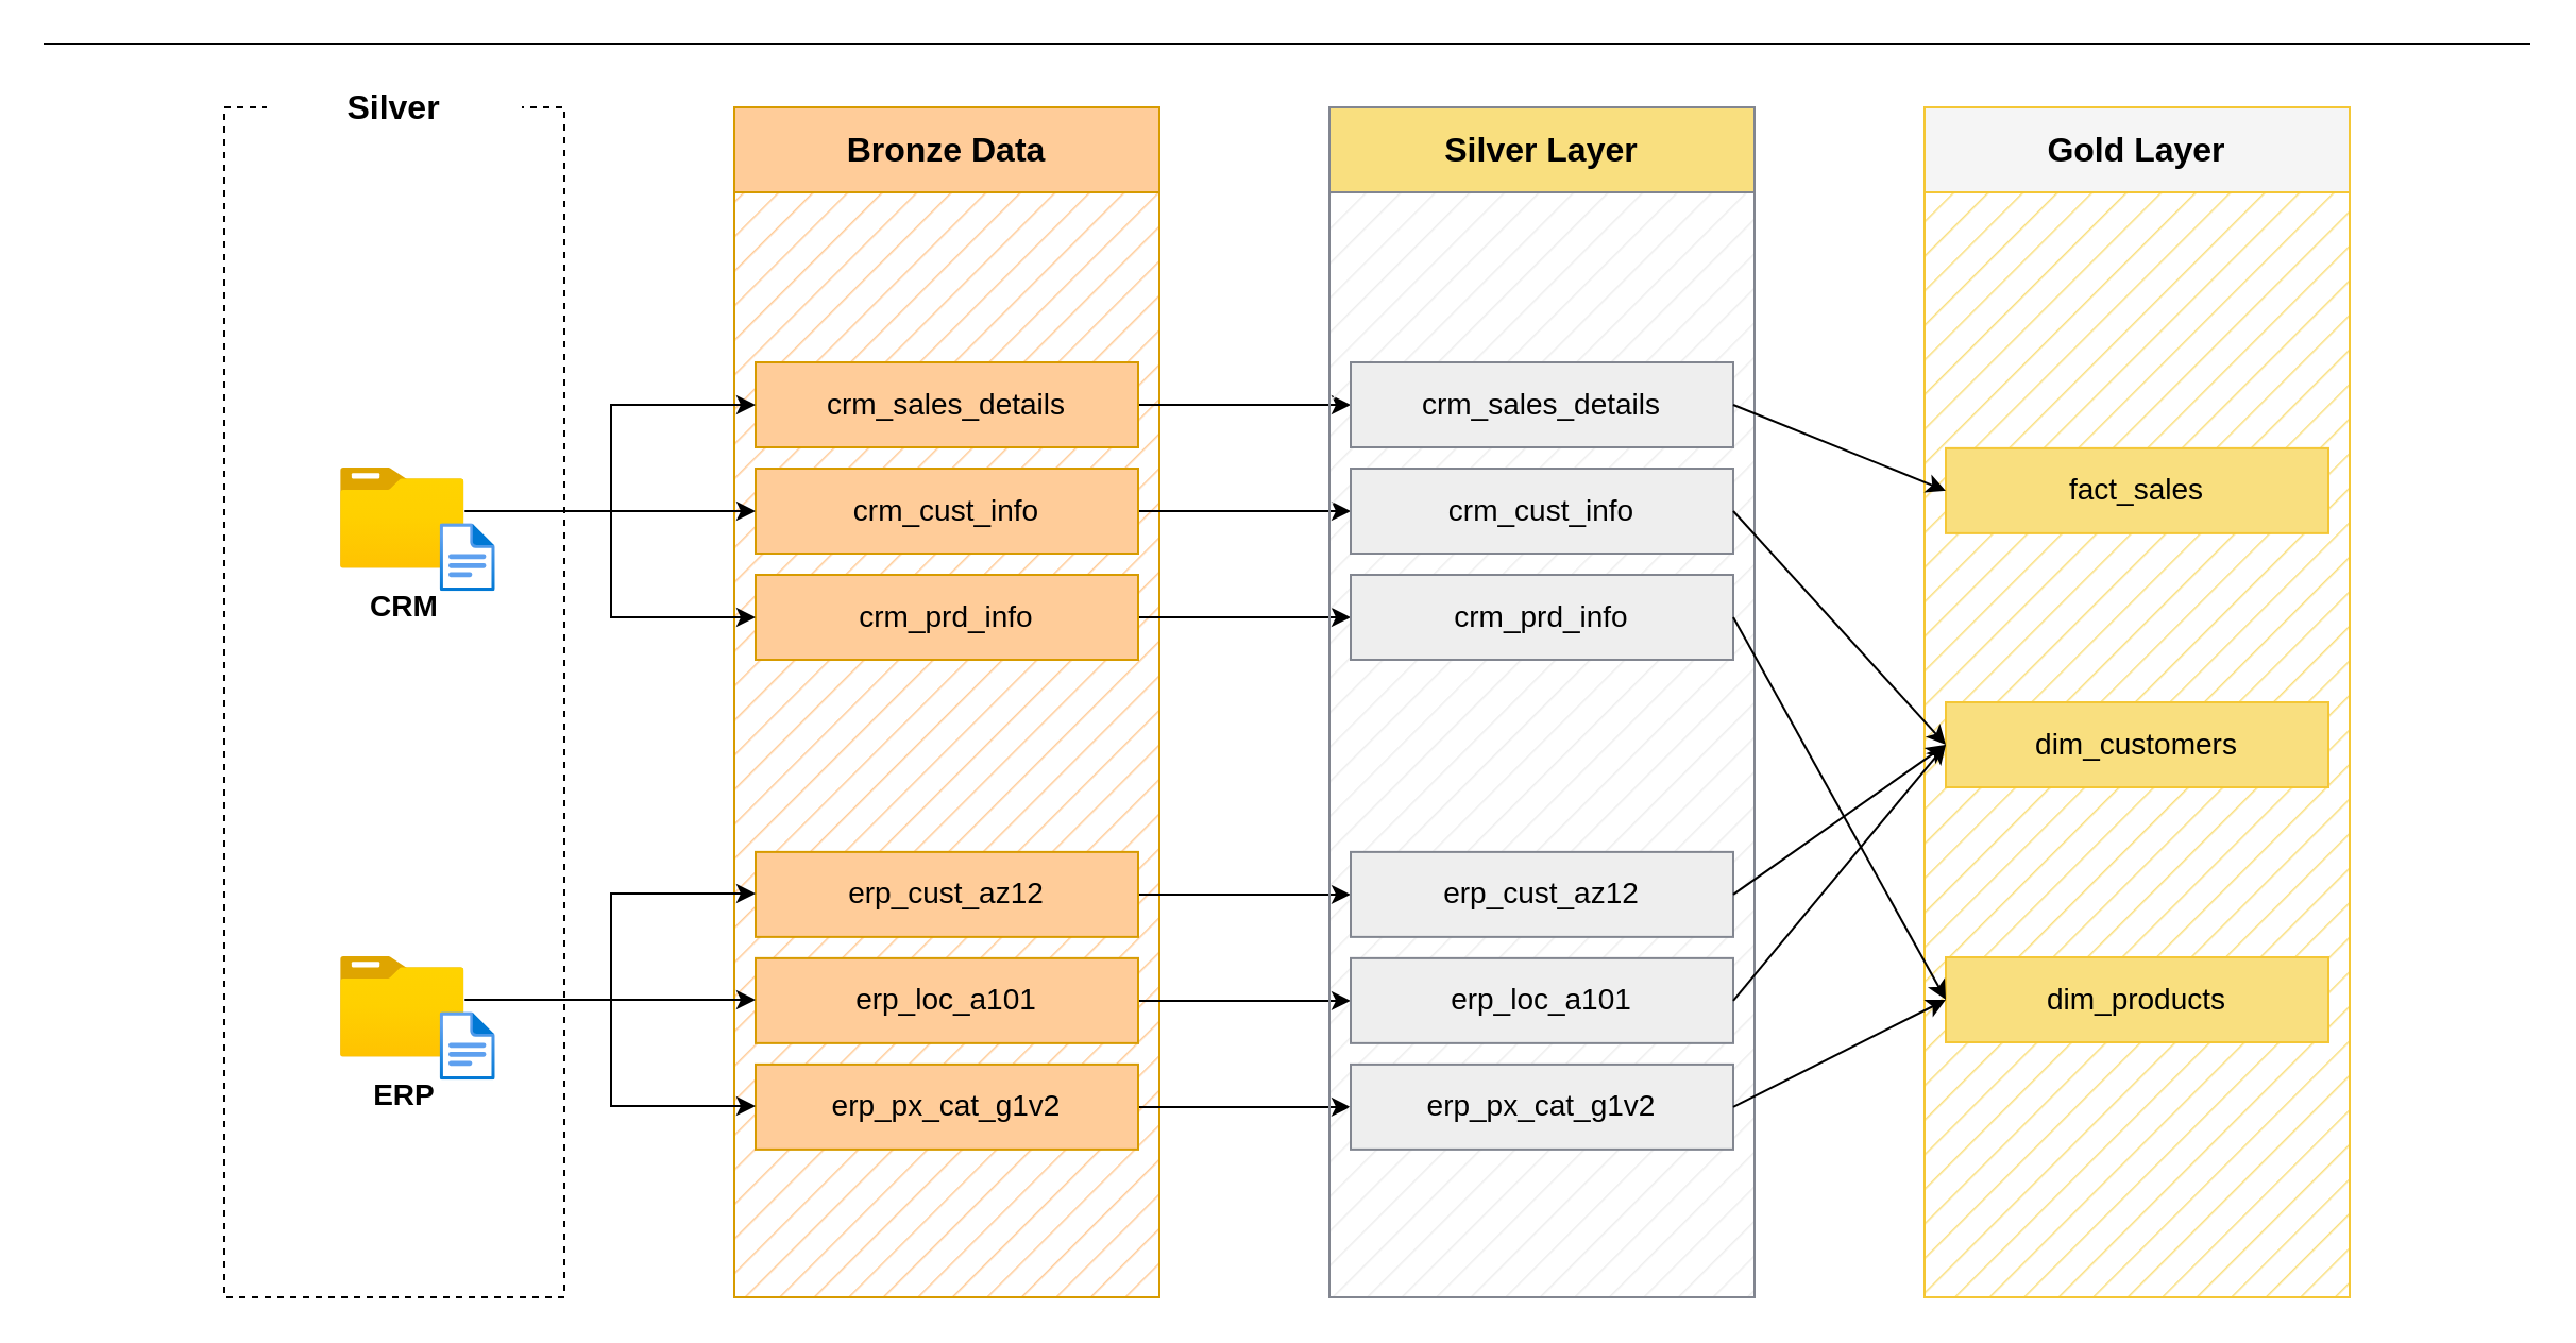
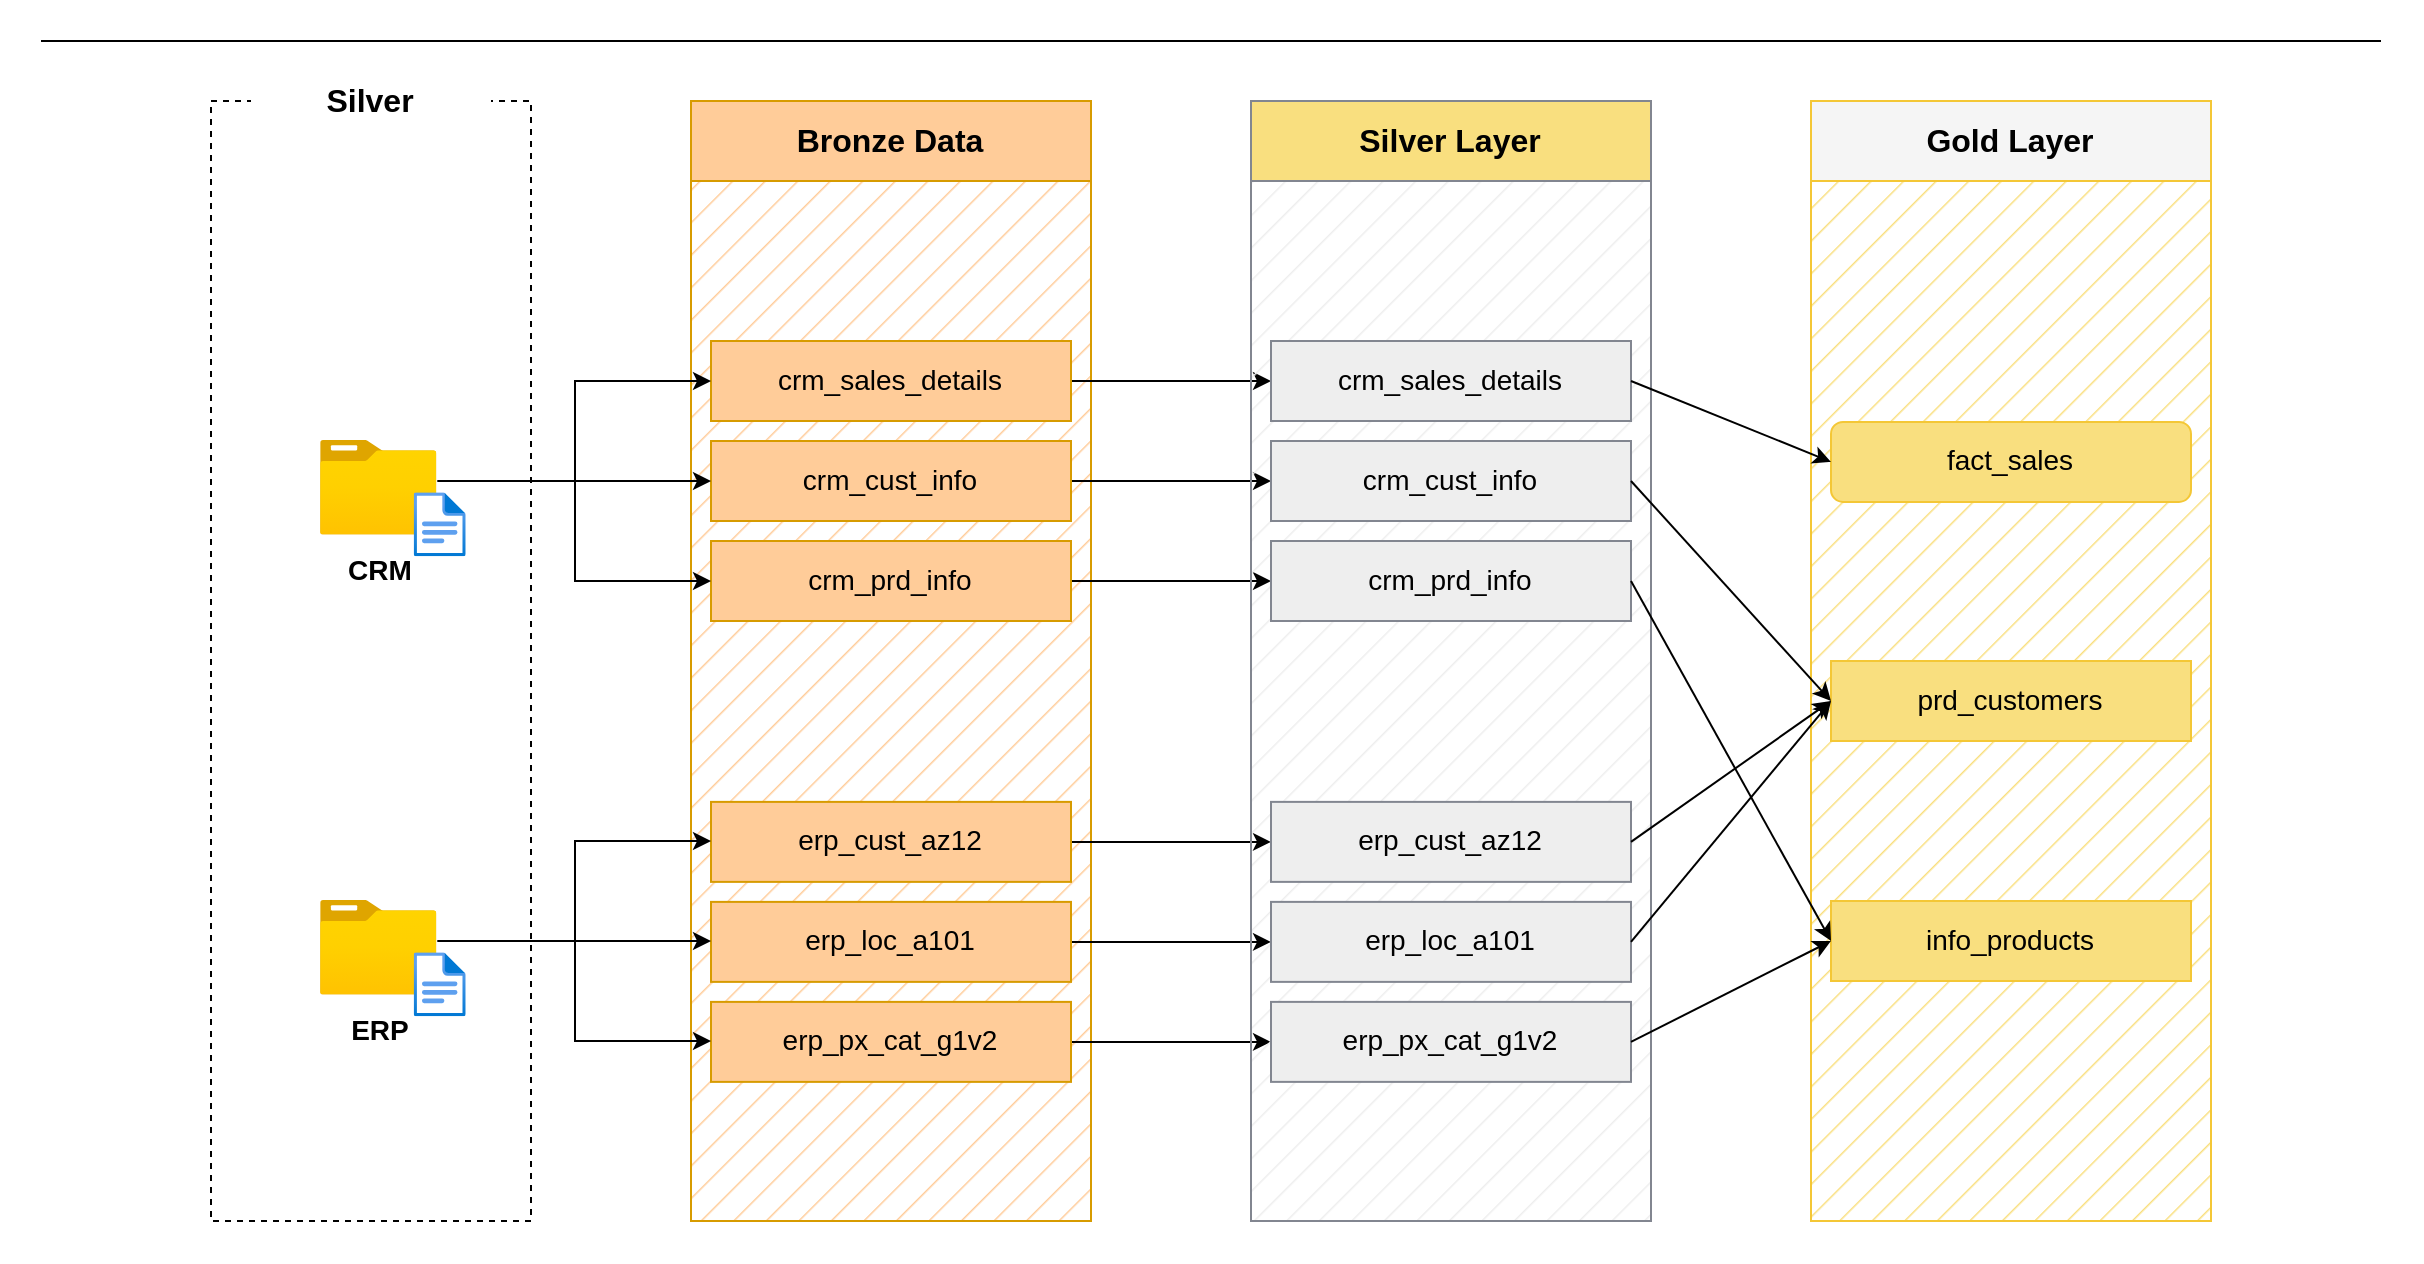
- <mxCell id="32" value="&lt;font style=&quot;font-size: 14px;&quot;&gt;fact_sales&lt;/font&gt;" style="rounded=0;whiteSpace=wrap;html=1;fillColor=#F9DF7F;strokeColor=light-dark(#F4C736,#D4AF37);" vertex="1" parent="1"><mxGeometry x="915" y="210.44" width="180" height="40" as="geometry" /></mxCell>
+ <mxCell id="32" value="&lt;font style=&quot;font-size: 14px;&quot;&gt;fact_sales&lt;/font&gt;" style="whiteSpace=wrap;html=1;fillColor=#F9DF7F;strokeColor=light-dark(#F4C736,#D4AF37);rounded=1;" vertex="1" parent="1"><mxGeometry x="915" y="210.44" width="180" height="40" as="geometry" /></mxCell>
- <mxCell id="33" value="&lt;font style=&quot;font-size: 14px;&quot;&gt;dim_customers&lt;/font&gt;" style="rounded=0;whiteSpace=wrap;html=1;fillColor=#F9DF7F;strokeColor=light-dark(#F4C736,#D4AF37);" vertex="1" parent="1"><mxGeometry x="915" y="330" width="180" height="40" as="geometry" /></mxCell>
+ <mxCell id="33" value="&lt;font style=&quot;font-size: 14px;&quot;&gt;prd_customers&lt;/font&gt;" style="rounded=0;whiteSpace=wrap;html=1;fillColor=#F9DF7F;strokeColor=light-dark(#F4C736,#D4AF37);" vertex="1" parent="1"><mxGeometry x="915" y="330" width="180" height="40" as="geometry" /></mxCell>
- <mxCell id="34" value="&lt;font style=&quot;font-size: 14px;&quot;&gt;dim_products&lt;/font&gt;" style="rounded=0;whiteSpace=wrap;html=1;fillColor=#F9DF7F;strokeColor=light-dark(#F4C736,#D4AF37);" vertex="1" parent="1"><mxGeometry x="915" y="450" width="180" height="40" as="geometry" /></mxCell>
+ <mxCell id="34" value="&lt;font style=&quot;font-size: 14px;&quot;&gt;info_products&lt;/font&gt;" style="rounded=0;whiteSpace=wrap;html=1;fillColor=#F9DF7F;strokeColor=light-dark(#F4C736,#D4AF37);" vertex="1" parent="1"><mxGeometry x="915" y="450" width="180" height="40" as="geometry" /></mxCell>
